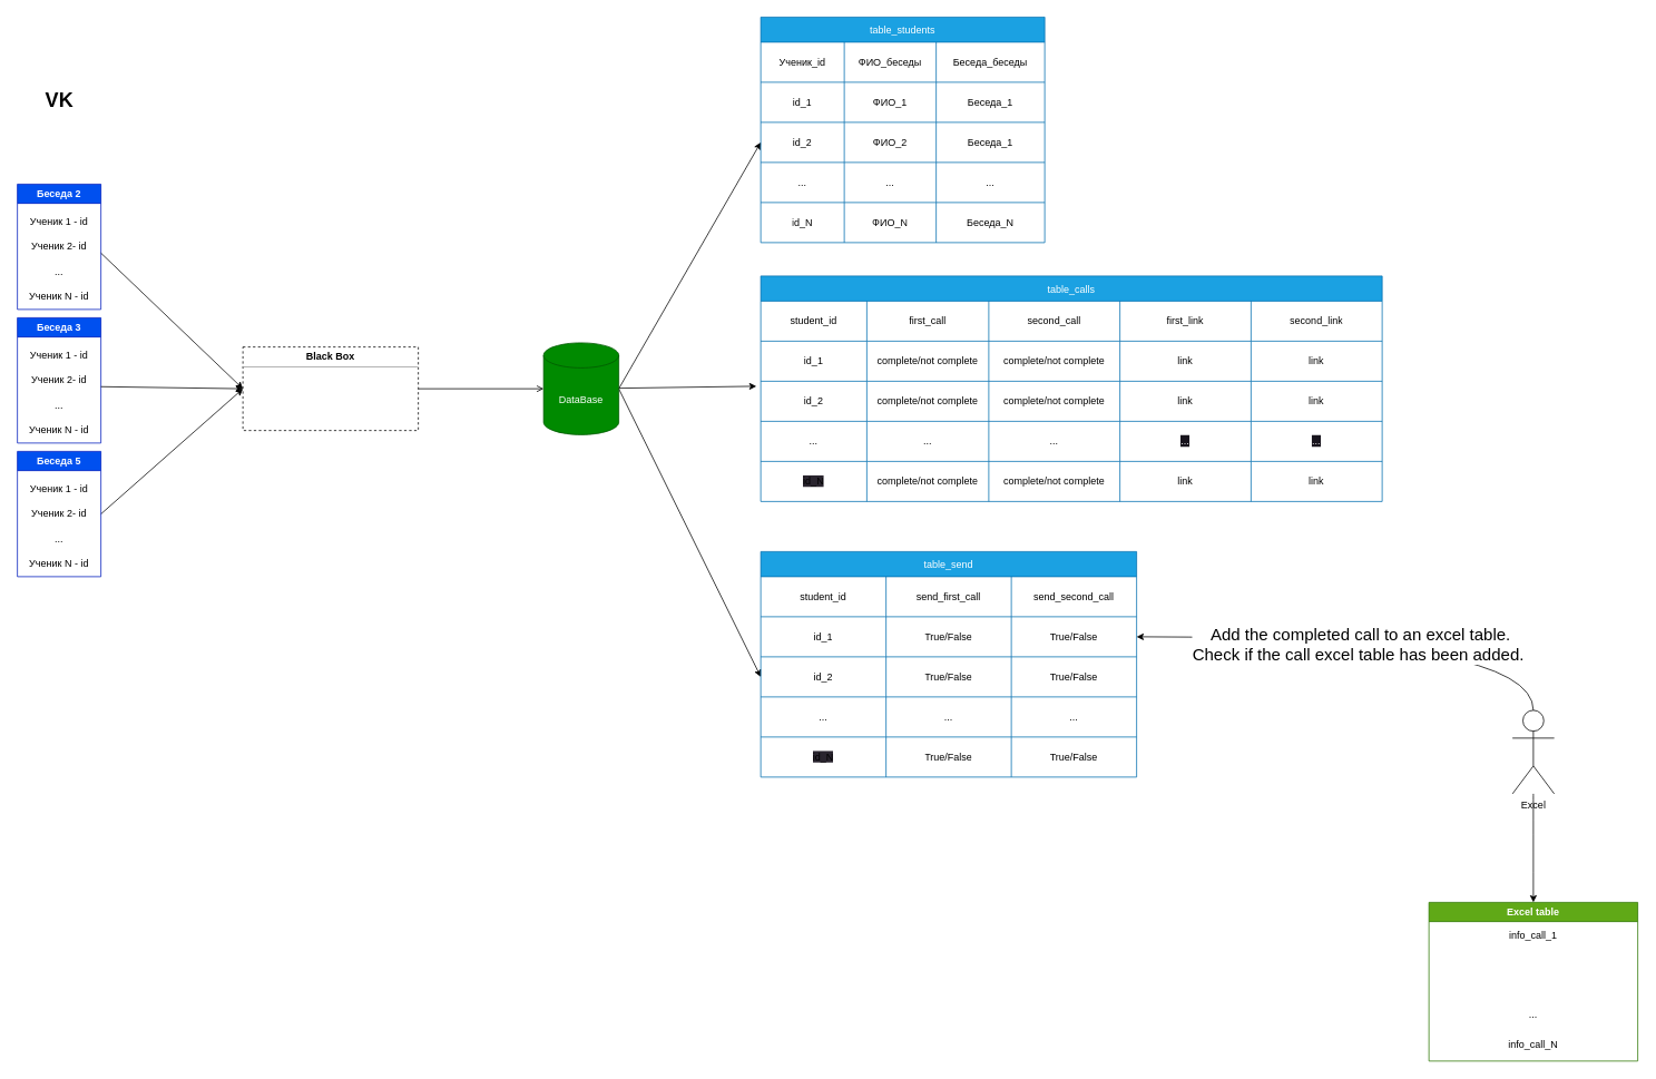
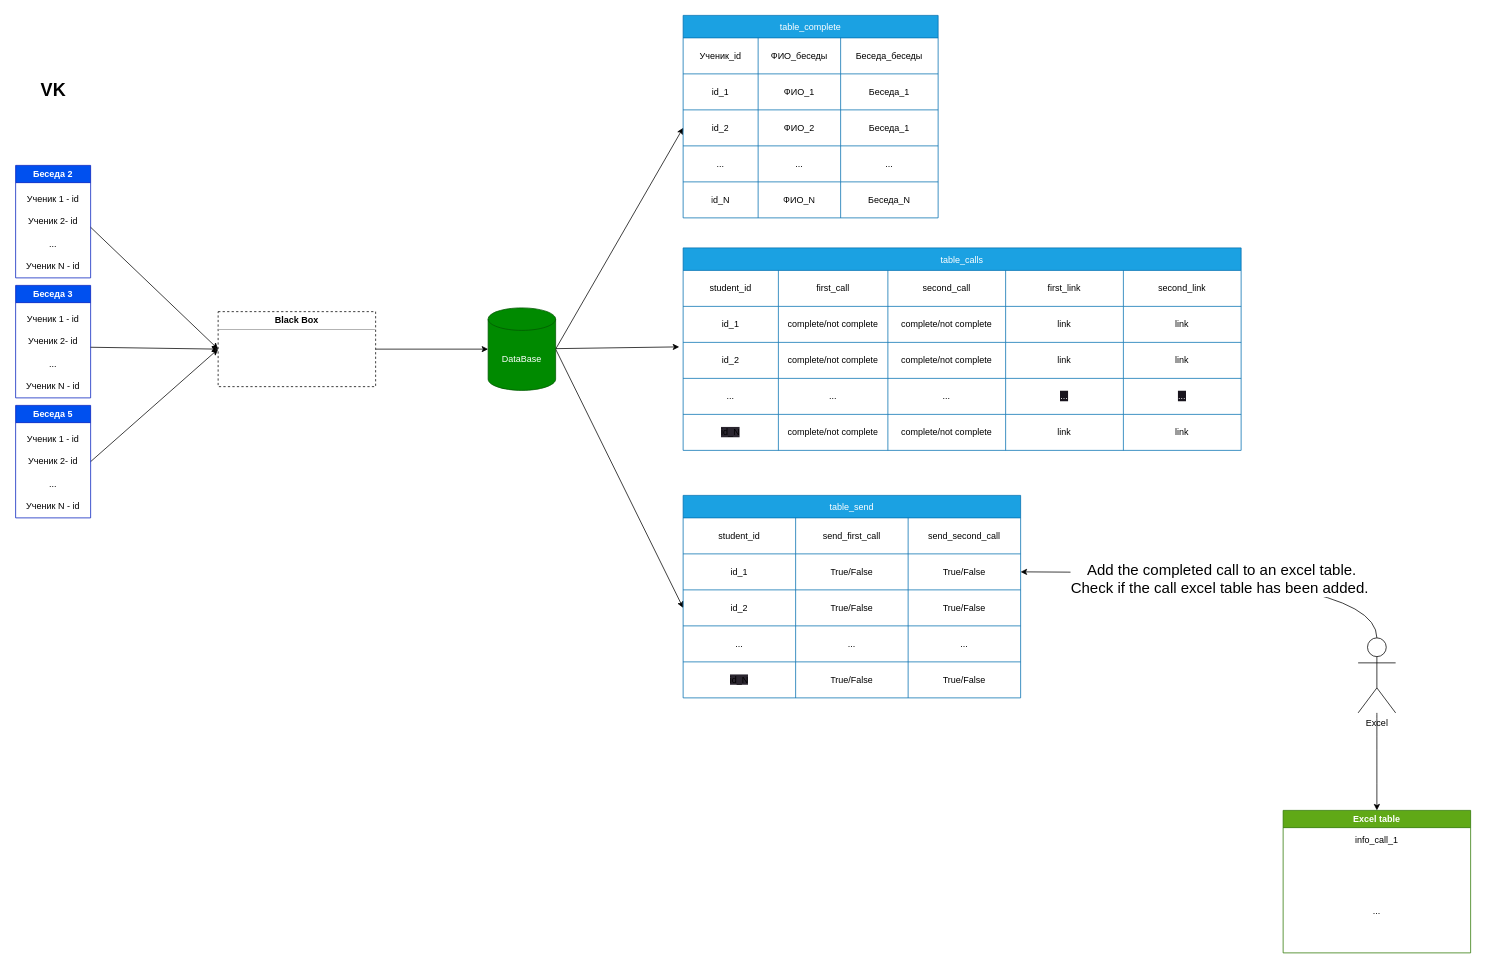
- <mxCell id="17" value="table_students" style="shape=table;startSize=30;container=1;collapsible=0;childLayout=tableLayout;fillColor=#1ba1e2;fontColor=#ffffff;strokeColor=#006EAF;" parent="1" vertex="1"><mxGeometry x="910" y="20" width="340" height="270" as="geometry" /></mxCell>
+ <mxCell id="17" value="table_complete" style="shape=table;startSize=30;container=1;collapsible=0;childLayout=tableLayout;fillColor=#1ba1e2;fontColor=#ffffff;strokeColor=#006EAF;" parent="1" vertex="1"><mxGeometry x="910" y="20" width="340" height="270" as="geometry" /></mxCell>
- <mxCell id="90" style="edgeStyle=none;html=1;entryX=0;entryY=0.5;entryDx=0;entryDy=0;entryPerimeter=0;endArrow=open;" parent="1" source="91" target="16" edge="1"><mxGeometry relative="1" as="geometry" /></mxCell>
+ <mxCell id="90" style="edgeStyle=none;html=1;entryX=0;entryY=0.5;entryDx=0;entryDy=0;entryPerimeter=0;" parent="1" source="91" target="16" edge="1"><mxGeometry relative="1" as="geometry" /></mxCell>
- <mxCell id="102" value="info_call_N" style="text;strokeColor=none;align=center;fillColor=none;html=1;verticalAlign=middle;whiteSpace=wrap;rounded=0;" parent="99" vertex="1"><mxGeometry x="5" y="150" width="240" height="40" as="geometry" /></mxCell>
